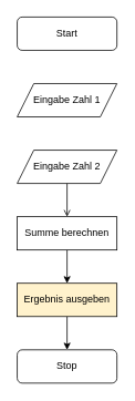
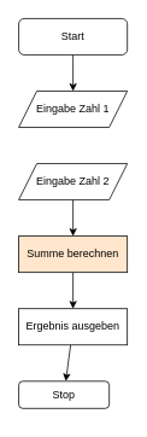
+ <mxCell id="2" value="" style="edgeStyle=none;html=1;" parent="1" source="3" target="5" edge="1"><mxGeometry relative="1" as="geometry" /></mxCell>
- <mxCell id="6" value="" style="edgeStyle=none;html=1;endArrow=open;" parent="1" source="7" target="9" edge="1"><mxGeometry relative="1" as="geometry" /></mxCell>
+ <mxCell id="6" value="" style="edgeStyle=none;html=1;" parent="1" source="7" target="9" edge="1"><mxGeometry relative="1" as="geometry" /></mxCell>
- <mxCell id="9" value="Summe berechnen" style="rounded=0;whiteSpace=wrap;html=1;" parent="1" vertex="1"><mxGeometry x="20" y="260" width="120" height="40" as="geometry" /></mxCell>
+ <mxCell id="9" value="Summe berechnen" style="rounded=0;whiteSpace=wrap;html=1;fillColor=#ffe6cc;" parent="1" vertex="1"><mxGeometry x="20" y="260" width="120" height="40" as="geometry" /></mxCell>
- <mxCell id="11" value="Ergebnis ausgeben" style="rounded=0;whiteSpace=wrap;html=1;fillColor=#fff2cc;" parent="1" vertex="1"><mxGeometry x="20" y="340" width="120" height="40" as="geometry" /></mxCell>
+ <mxCell id="11" value="Ergebnis ausgeben" style="rounded=0;whiteSpace=wrap;html=1;" parent="1" vertex="1"><mxGeometry x="20" y="340" width="120" height="40" as="geometry" /></mxCell>
- <mxCell id="4" value="Stop" style="rounded=1;whiteSpace=wrap;html=1;" parent="1" vertex="1"><mxGeometry x="20" y="420" width="120" height="40" as="geometry" /></mxCell>
+ <mxCell id="4" value="Stop" style="rounded=1;whiteSpace=wrap;html=1;" parent="1" vertex="1"><mxGeometry x="20" y="420" width="100" height="30" as="geometry" /></mxCell>
